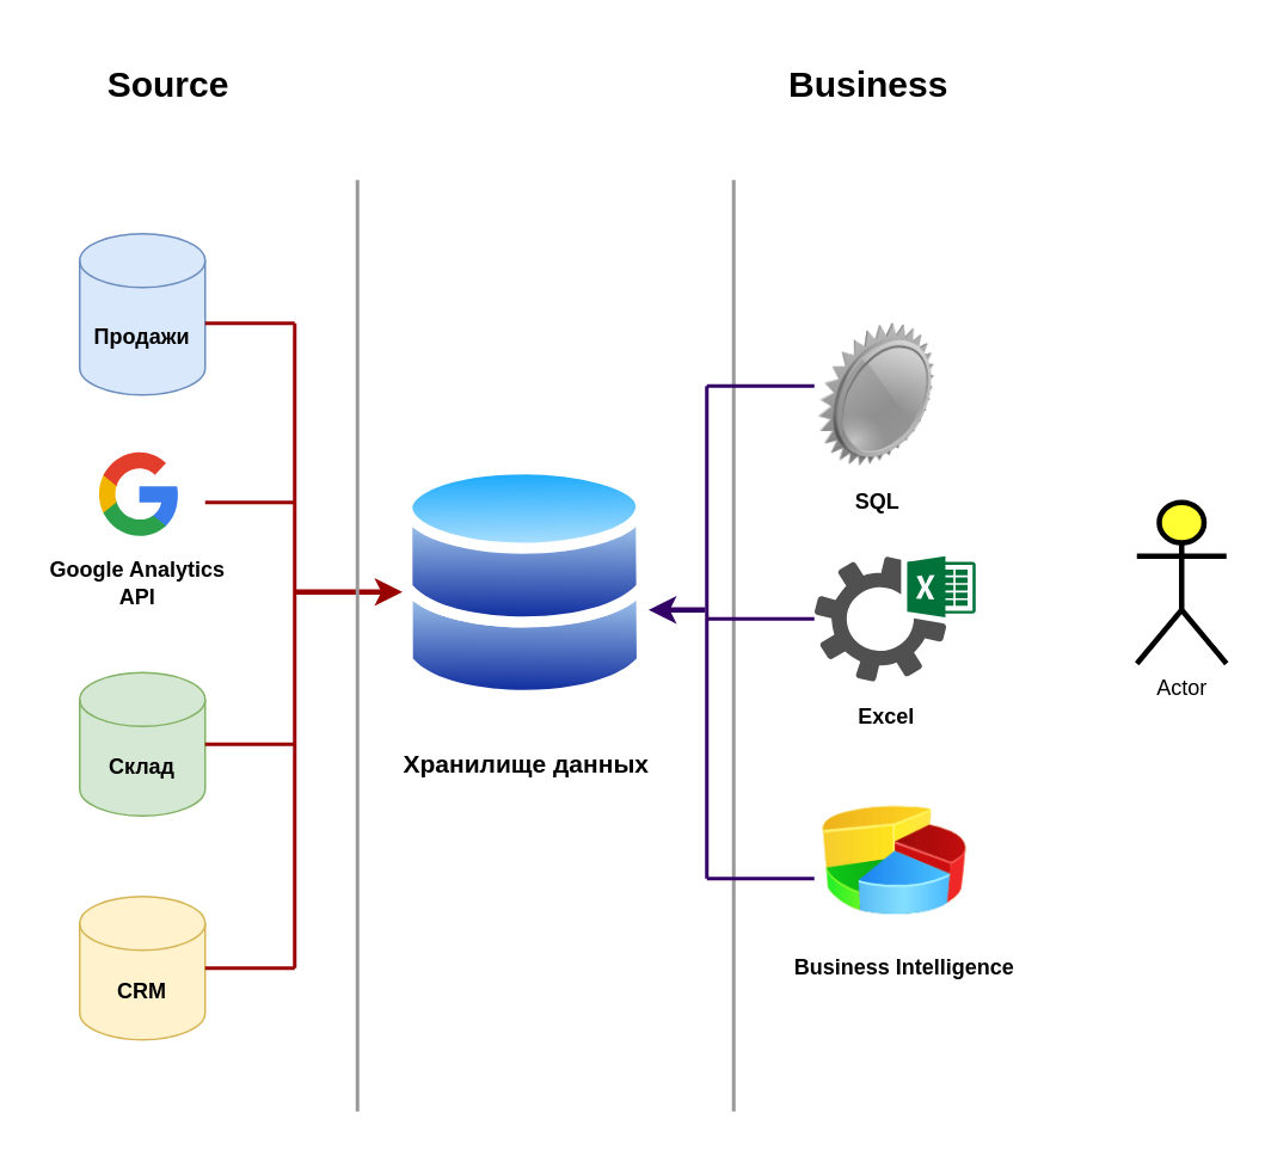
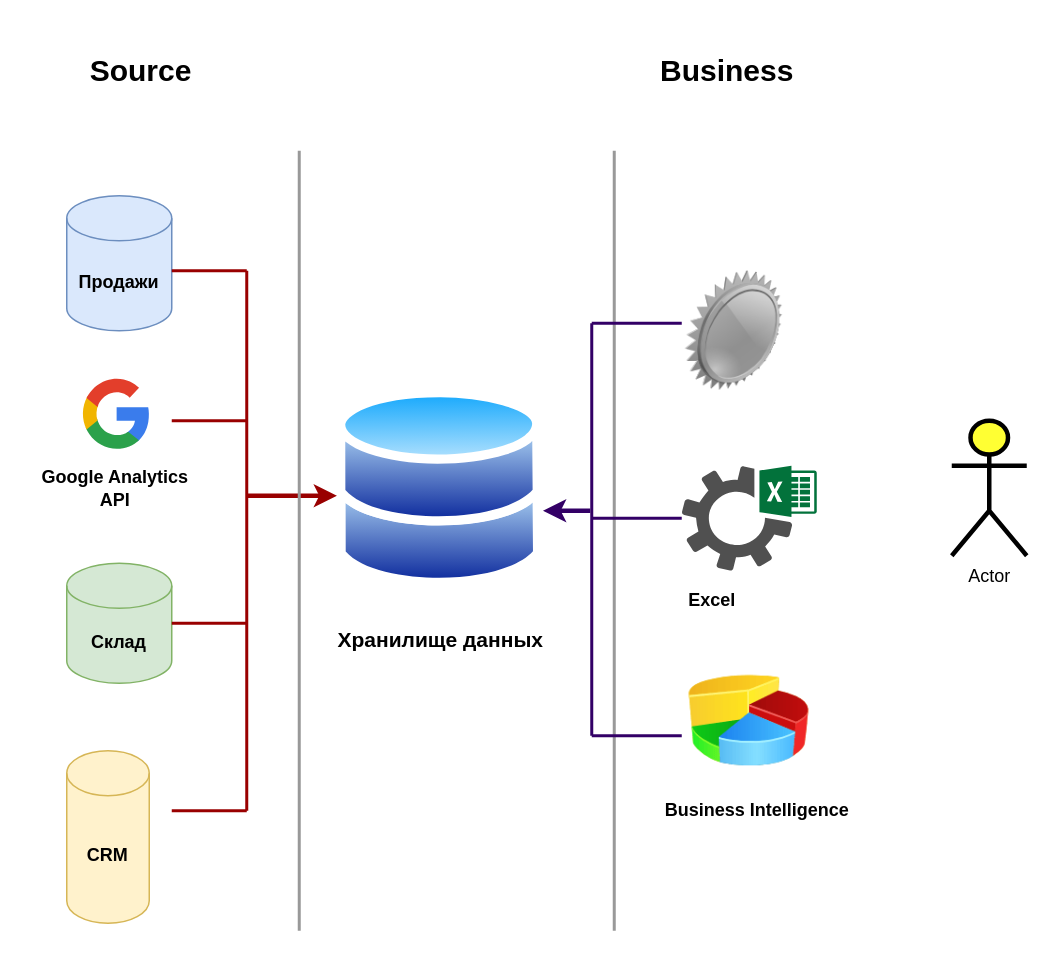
- <mxCell id="20" value="&lt;span style=&quot;font-size: 12px;&quot;&gt;SQL&lt;/span&gt;" style="text;html=1;align=center;verticalAlign=middle;resizable=0;points=[];autosize=1;strokeColor=none;fillColor=none;fontSize=12;fontColor=#000000;fontStyle=1" parent="1" vertex="1"><mxGeometry x="469" y="270" width="40" height="20" as="geometry" /></mxCell>
- <mxCell id="22" value="&lt;span style=&quot;font-size: 12px;&quot;&gt;Excel&lt;/span&gt;" style="text;html=1;align=center;verticalAlign=middle;resizable=0;points=[];autosize=1;strokeColor=none;fillColor=none;fontSize=12;fontColor=#000000;fontStyle=1" parent="1" vertex="1"><mxGeometry x="469" y="390" width="50" height="20" as="geometry" /></mxCell>
+ <mxCell id="22" value="&lt;span style=&quot;font-size: 12px;&quot;&gt;Excel&lt;/span&gt;" style="text;html=1;align=center;verticalAlign=middle;resizable=0;points=[];autosize=1;strokeColor=none;fillColor=none;fontSize=12;fontColor=#000000;fontStyle=1" parent="1" vertex="1"><mxGeometry x="449" y="390" width="50" height="20" as="geometry" /></mxCell>
- <mxCell id="7" value="&lt;b&gt;CRM&lt;/b&gt;" style="shape=cylinder3;whiteSpace=wrap;html=1;boundedLbl=1;backgroundOutline=1;size=15;fillColor=#fff2cc;strokeColor=#d6b656;" parent="1" vertex="1"><mxGeometry x="44" y="500" width="70" height="80" as="geometry" /></mxCell>
+ <mxCell id="7" value="&lt;b&gt;CRM&lt;/b&gt;" style="shape=cylinder3;whiteSpace=wrap;html=1;boundedLbl=1;backgroundOutline=1;size=15;fillColor=#fff2cc;strokeColor=#d6b656;" parent="1" vertex="1"><mxGeometry x="44" y="500" width="55" height="115" as="geometry" /></mxCell>
